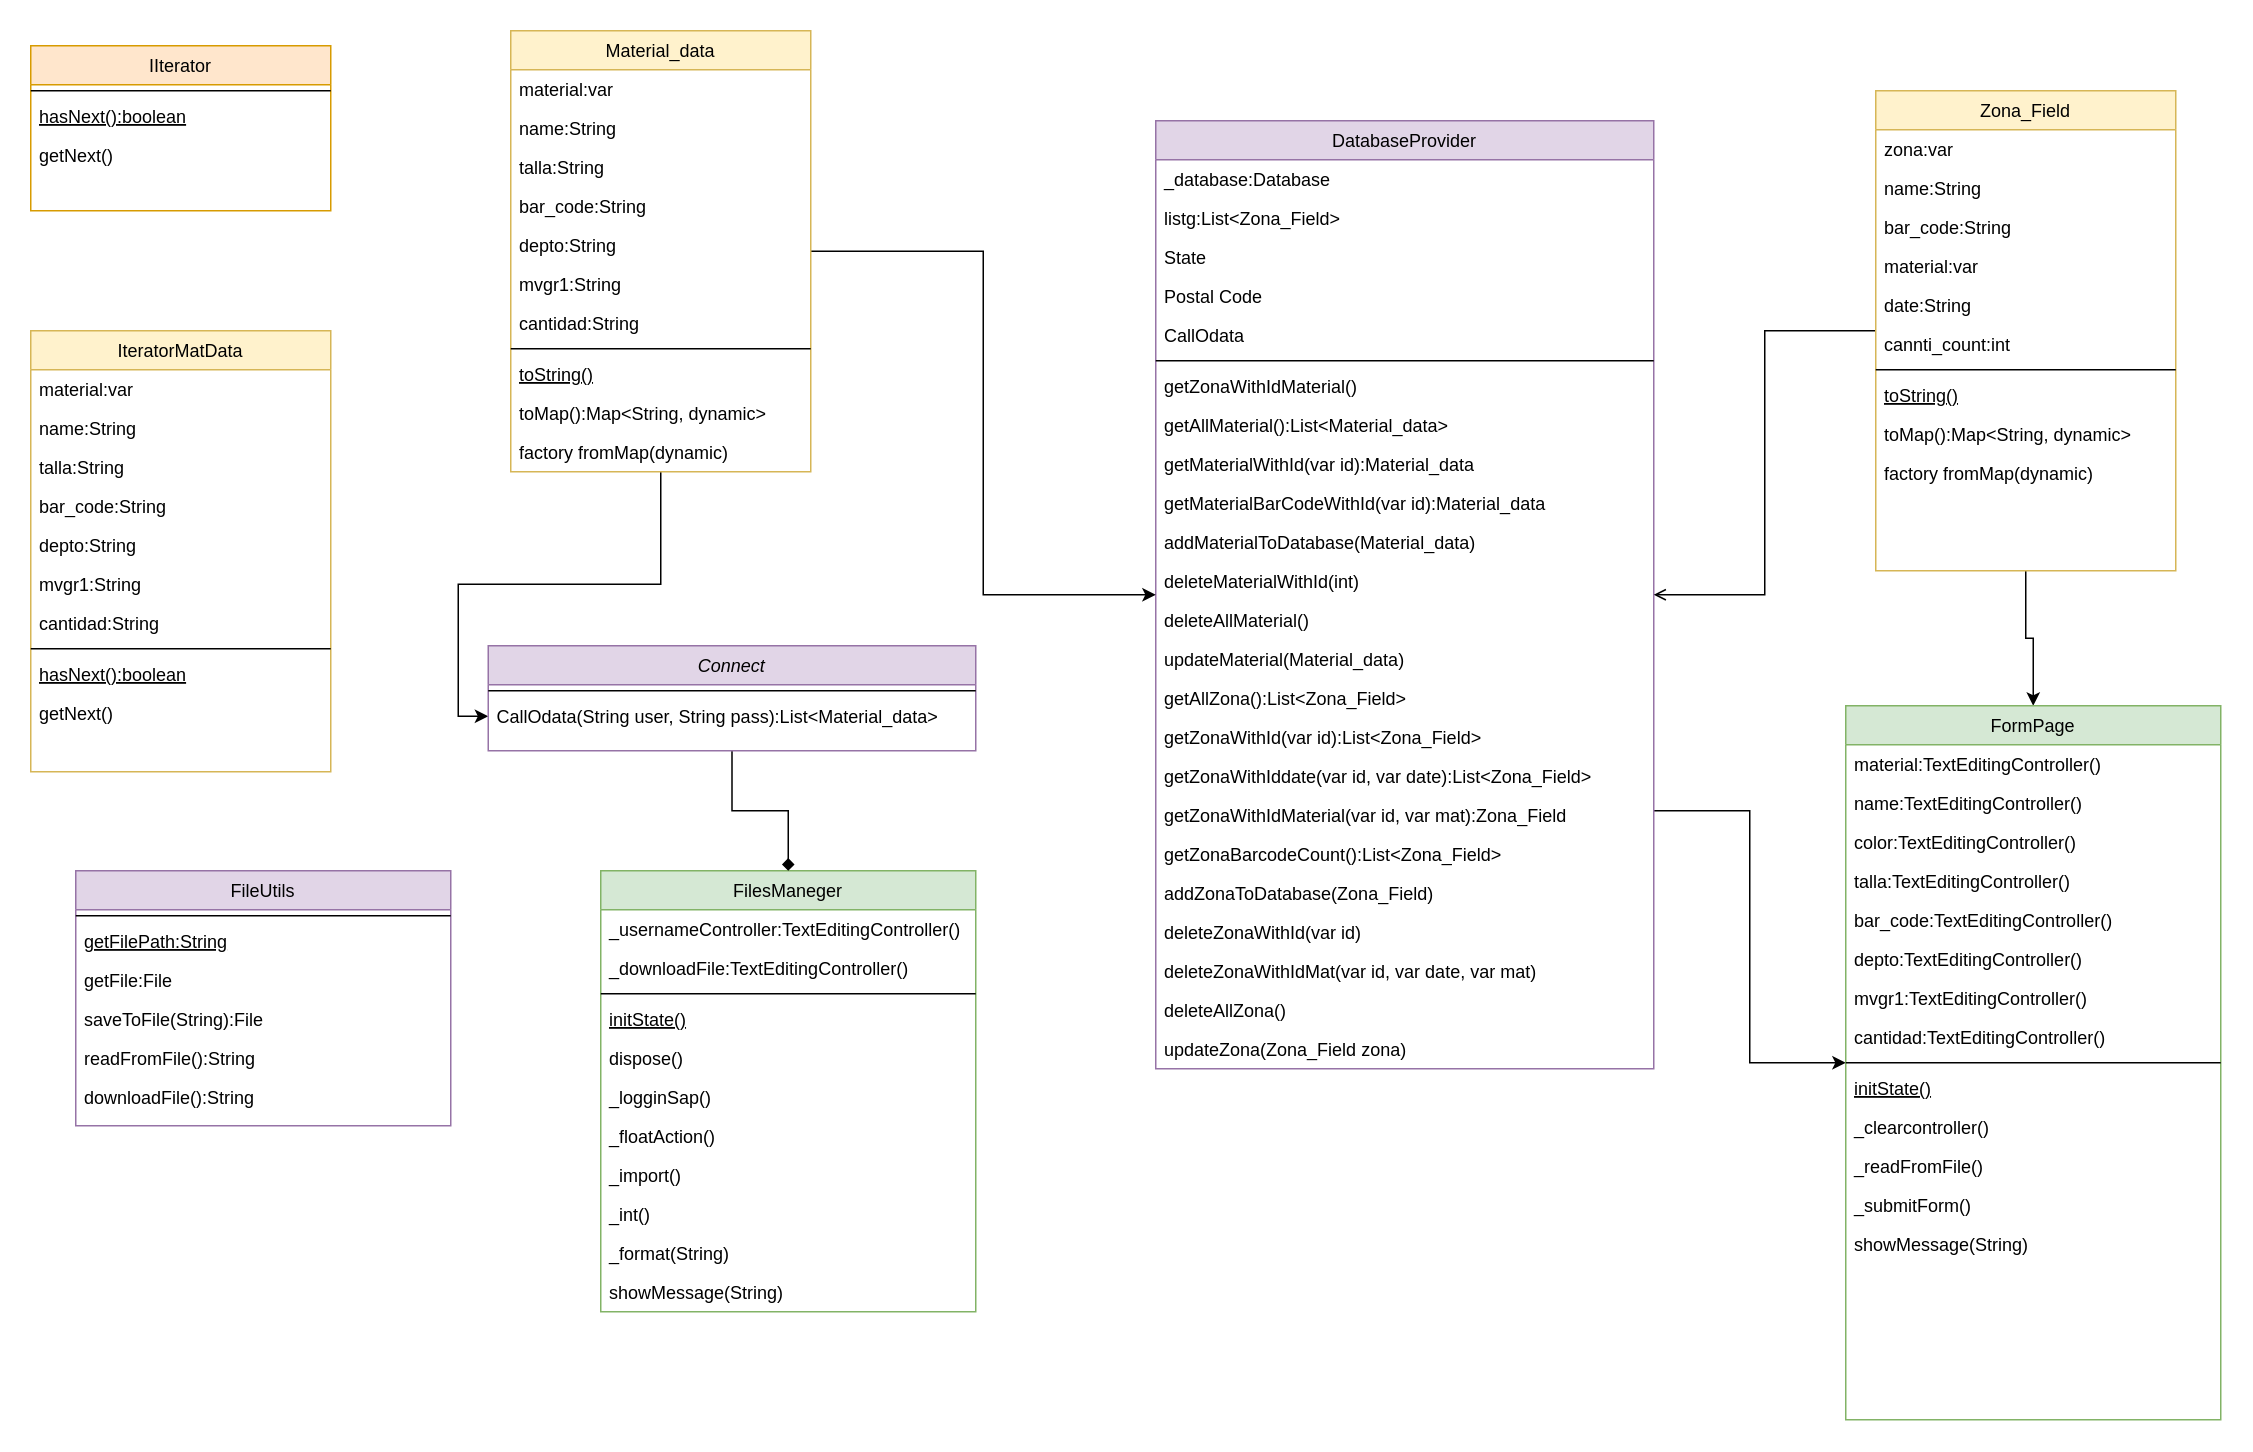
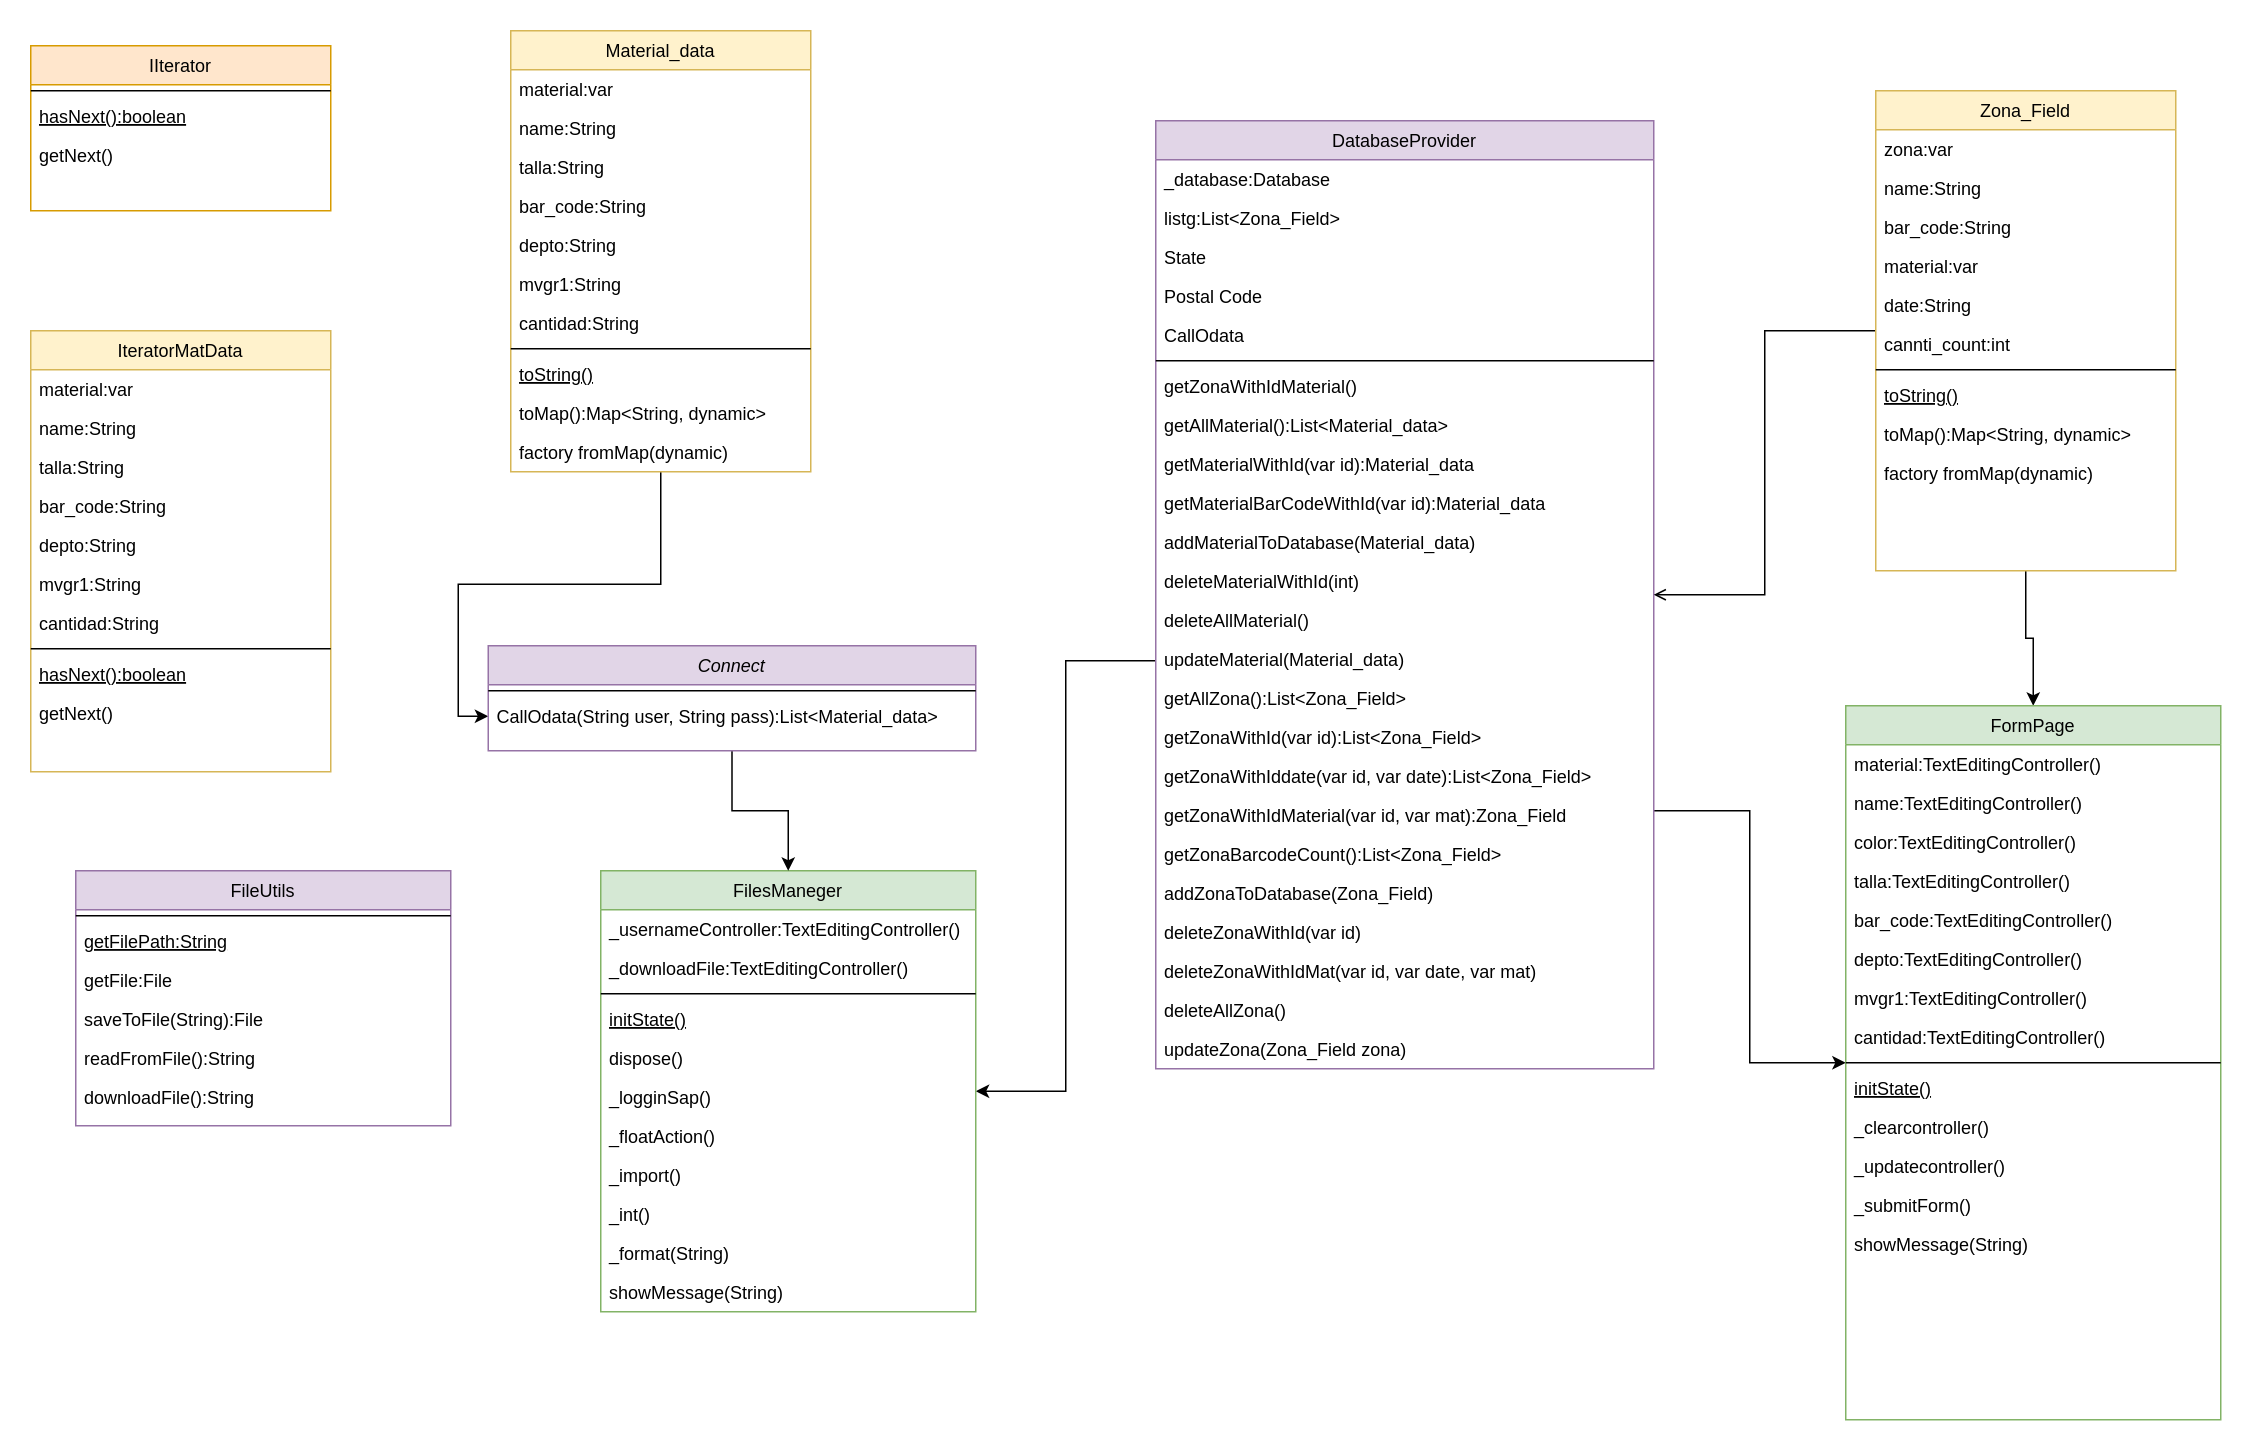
- <mxCell id="42" style="edgeStyle=orthogonalEdgeStyle;rounded=0;orthogonalLoop=1;jettySize=auto;html=1;" parent="1" source="44" target="4" edge="1"><mxGeometry relative="1" as="geometry" /></mxCell>
- <mxCell id="41" style="edgeStyle=orthogonalEdgeStyle;rounded=0;orthogonalLoop=1;jettySize=auto;html=1;endArrow=diamond;" parent="1" source="56" target="29" edge="1"><mxGeometry relative="1" as="geometry" /></mxCell>
+ <mxCell id="41" style="edgeStyle=orthogonalEdgeStyle;rounded=0;orthogonalLoop=1;jettySize=auto;html=1;" parent="1" source="56" target="29" edge="1"><mxGeometry relative="1" as="geometry" /></mxCell>
+ <mxCell id="2" style="edgeStyle=orthogonalEdgeStyle;rounded=0;orthogonalLoop=1;jettySize=auto;html=1;" parent="1" source="4" target="29" edge="1"><mxGeometry relative="1" as="geometry"><Array as="points"><mxPoint x="710" y="440" /><mxPoint x="710" y="727" /></Array></mxGeometry></mxCell>
- <mxCell id="91" value="_readFromFile()" style="text;align=left;verticalAlign=top;spacingLeft=4;spacingRight=4;overflow=hidden;rotatable=0;points=[[0,0.5],[1,0.5]];portConstraint=eastwest;" parent="79" vertex="1"><mxGeometry y="294" width="250" height="26" as="geometry" /></mxCell>
+ <mxCell id="91" value="_updatecontroller()" style="text;align=left;verticalAlign=top;spacingLeft=4;spacingRight=4;overflow=hidden;rotatable=0;points=[[0,0.5],[1,0.5]];portConstraint=eastwest;" parent="79" vertex="1"><mxGeometry y="294" width="250" height="26" as="geometry" /></mxCell>
